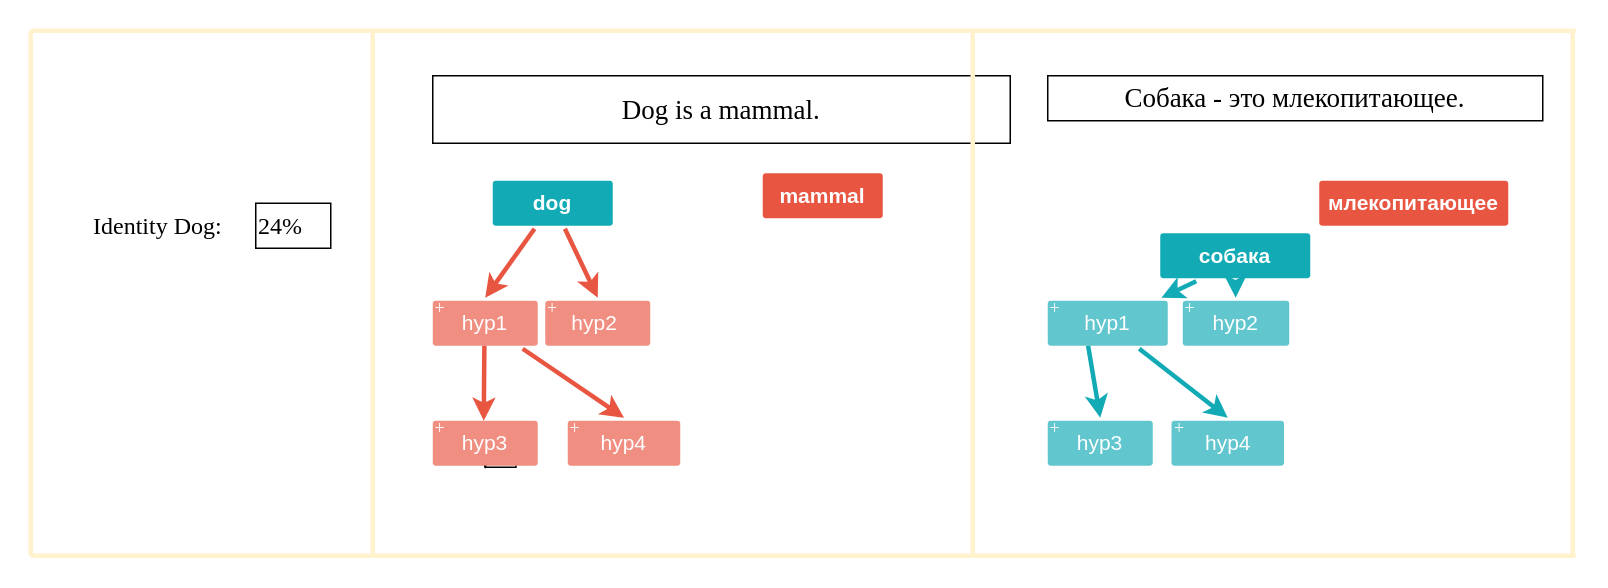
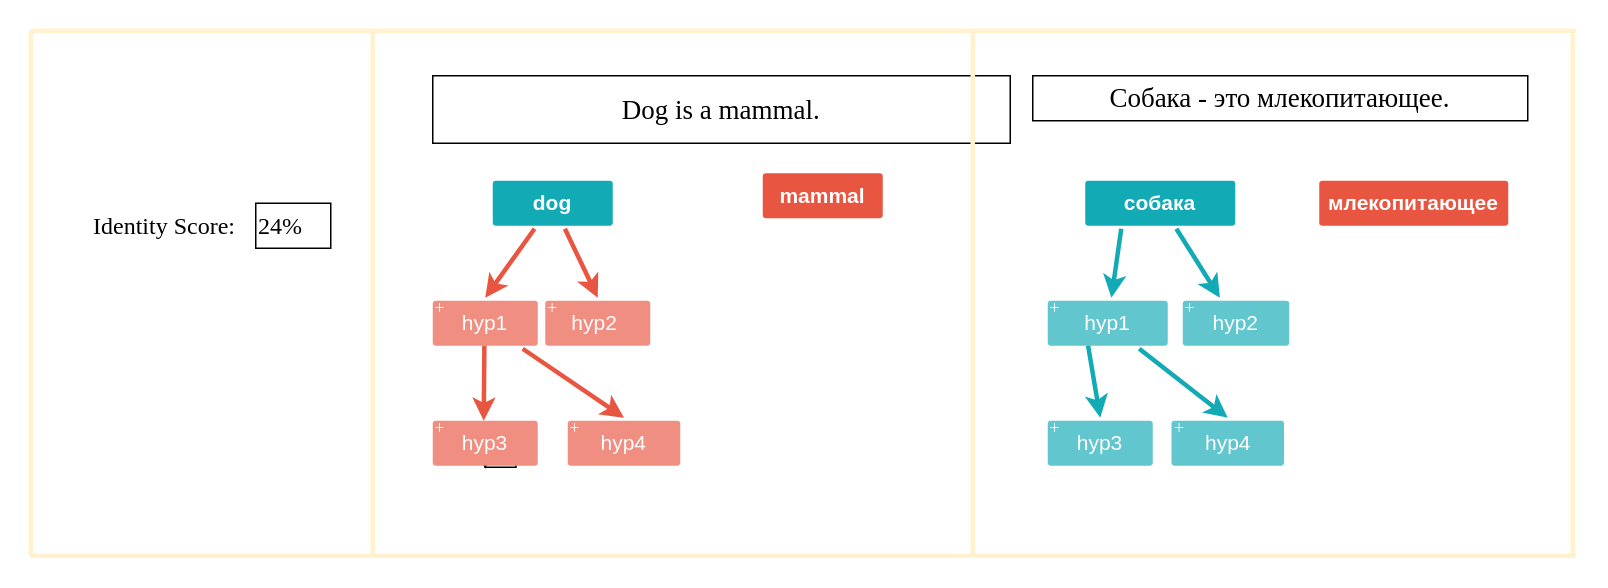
- <mxCell id="17" value="&lt;font face=&quot;Georgia&quot; style=&quot;font-size: 18px&quot;&gt;Собака - это млекопитающее.&lt;br&gt;&lt;/font&gt;" style="rounded=0;whiteSpace=wrap;html=1;fillColor=none;" vertex="1" parent="1"><mxGeometry x="698" y="50" width="330" height="30" as="geometry" /></mxCell>
+ <mxCell id="17" value="&lt;font face=&quot;Georgia&quot; style=&quot;font-size: 18px&quot;&gt;Собака - это млекопитающее.&lt;br&gt;&lt;/font&gt;" style="rounded=0;whiteSpace=wrap;html=1;fillColor=none;" vertex="1" parent="1"><mxGeometry x="688" y="50" width="330" height="30" as="geometry" /></mxCell>
- <mxCell id="37" value="Identity Dog:" style="text;html=1;fillColor=none;align=left;verticalAlign=middle;whiteSpace=wrap;rounded=0;fontFamily=Georgia;fontSize=16;fontColor=#000000;labelPosition=center;verticalLabelPosition=middle;horizontal=1;" vertex="1" parent="1"><mxGeometry x="60" y="130" width="160" height="40" as="geometry" /></mxCell>
+ <mxCell id="37" value="Identity Score:" style="text;html=1;fillColor=none;align=left;verticalAlign=middle;whiteSpace=wrap;rounded=0;fontFamily=Georgia;fontSize=16;fontColor=#000000;labelPosition=center;verticalLabelPosition=middle;horizontal=1;" vertex="1" parent="1"><mxGeometry x="60" y="130" width="160" height="40" as="geometry" /></mxCell>
- <mxCell id="9" value="&lt;div&gt;cобака&lt;/div&gt;" style="rounded=1;whiteSpace=wrap;html=1;shadow=0;labelBackgroundColor=none;strokeColor=none;strokeWidth=3;fillColor=#12aab5;fontFamily=Helvetica;fontSize=14;fontColor=#FFFFFF;align=center;spacing=5;fontStyle=1;arcSize=7;perimeterSpacing=2;" parent="1" vertex="1"><mxGeometry x="773" y="155" width="100" height="30" as="geometry" /></mxCell>
+ <mxCell id="9" value="&lt;div&gt;cобака&lt;/div&gt;" style="rounded=1;whiteSpace=wrap;html=1;shadow=0;labelBackgroundColor=none;strokeColor=none;strokeWidth=3;fillColor=#12aab5;fontFamily=Helvetica;fontSize=14;fontColor=#FFFFFF;align=center;spacing=5;fontStyle=1;arcSize=7;perimeterSpacing=2;" parent="1" vertex="1"><mxGeometry x="723" y="120" width="100" height="30" as="geometry" /></mxCell>
